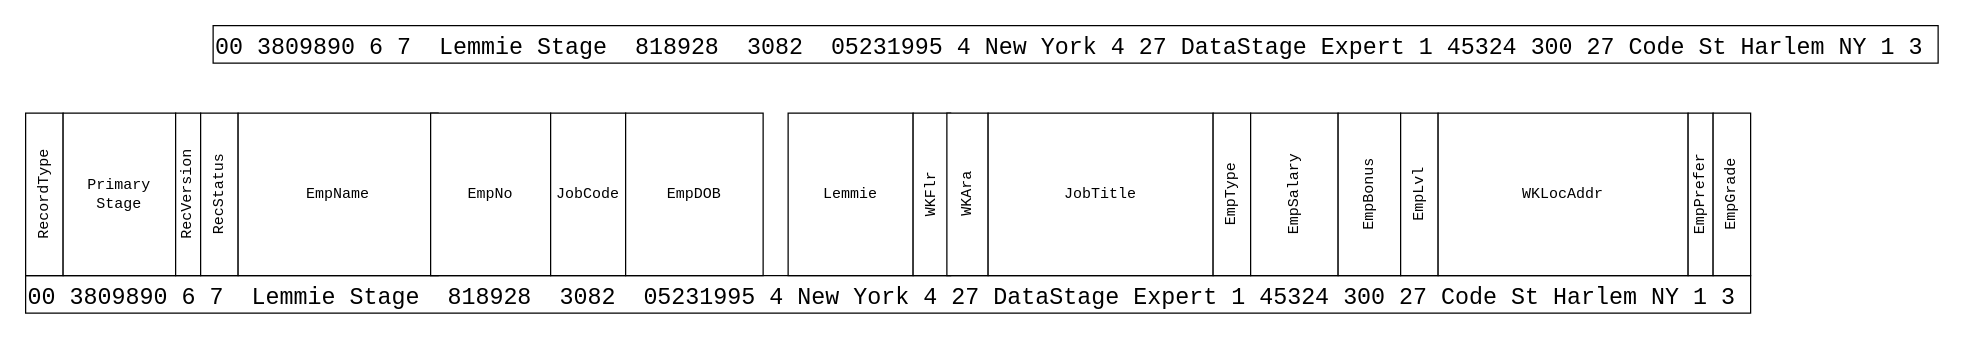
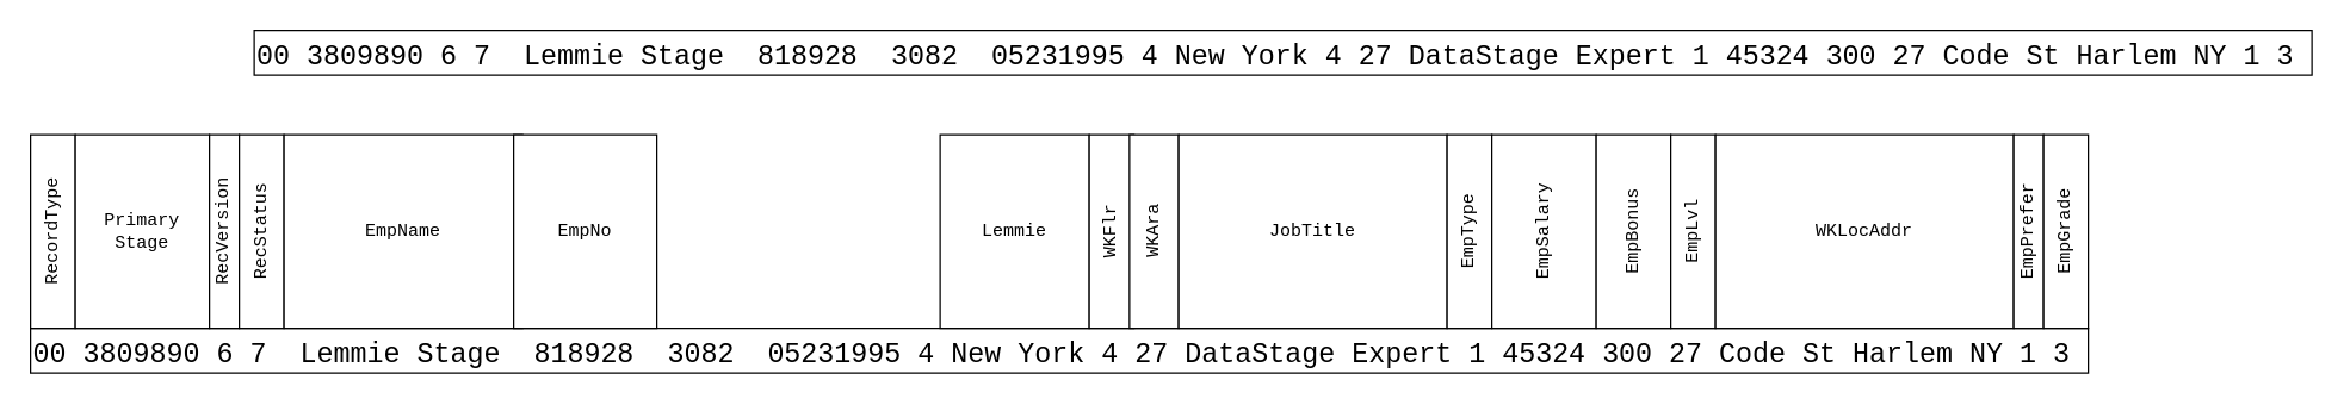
- <mxCell id="10" value="JobCode" style="rounded=0;whiteSpace=wrap;html=1;fontFamily=Courier New;fontColor=#000000;strokeColor=default;fillColor=default;" vertex="1" parent="1"><mxGeometry x="440" y="90" width="60" height="130" as="geometry" /></mxCell>
- <mxCell id="11" value="EmpDOB" style="rounded=0;whiteSpace=wrap;html=1;fontFamily=Courier New;fontColor=#000000;strokeColor=default;fillColor=default;" vertex="1" parent="1"><mxGeometry x="500" y="90" width="110" height="130" as="geometry" /></mxCell>
